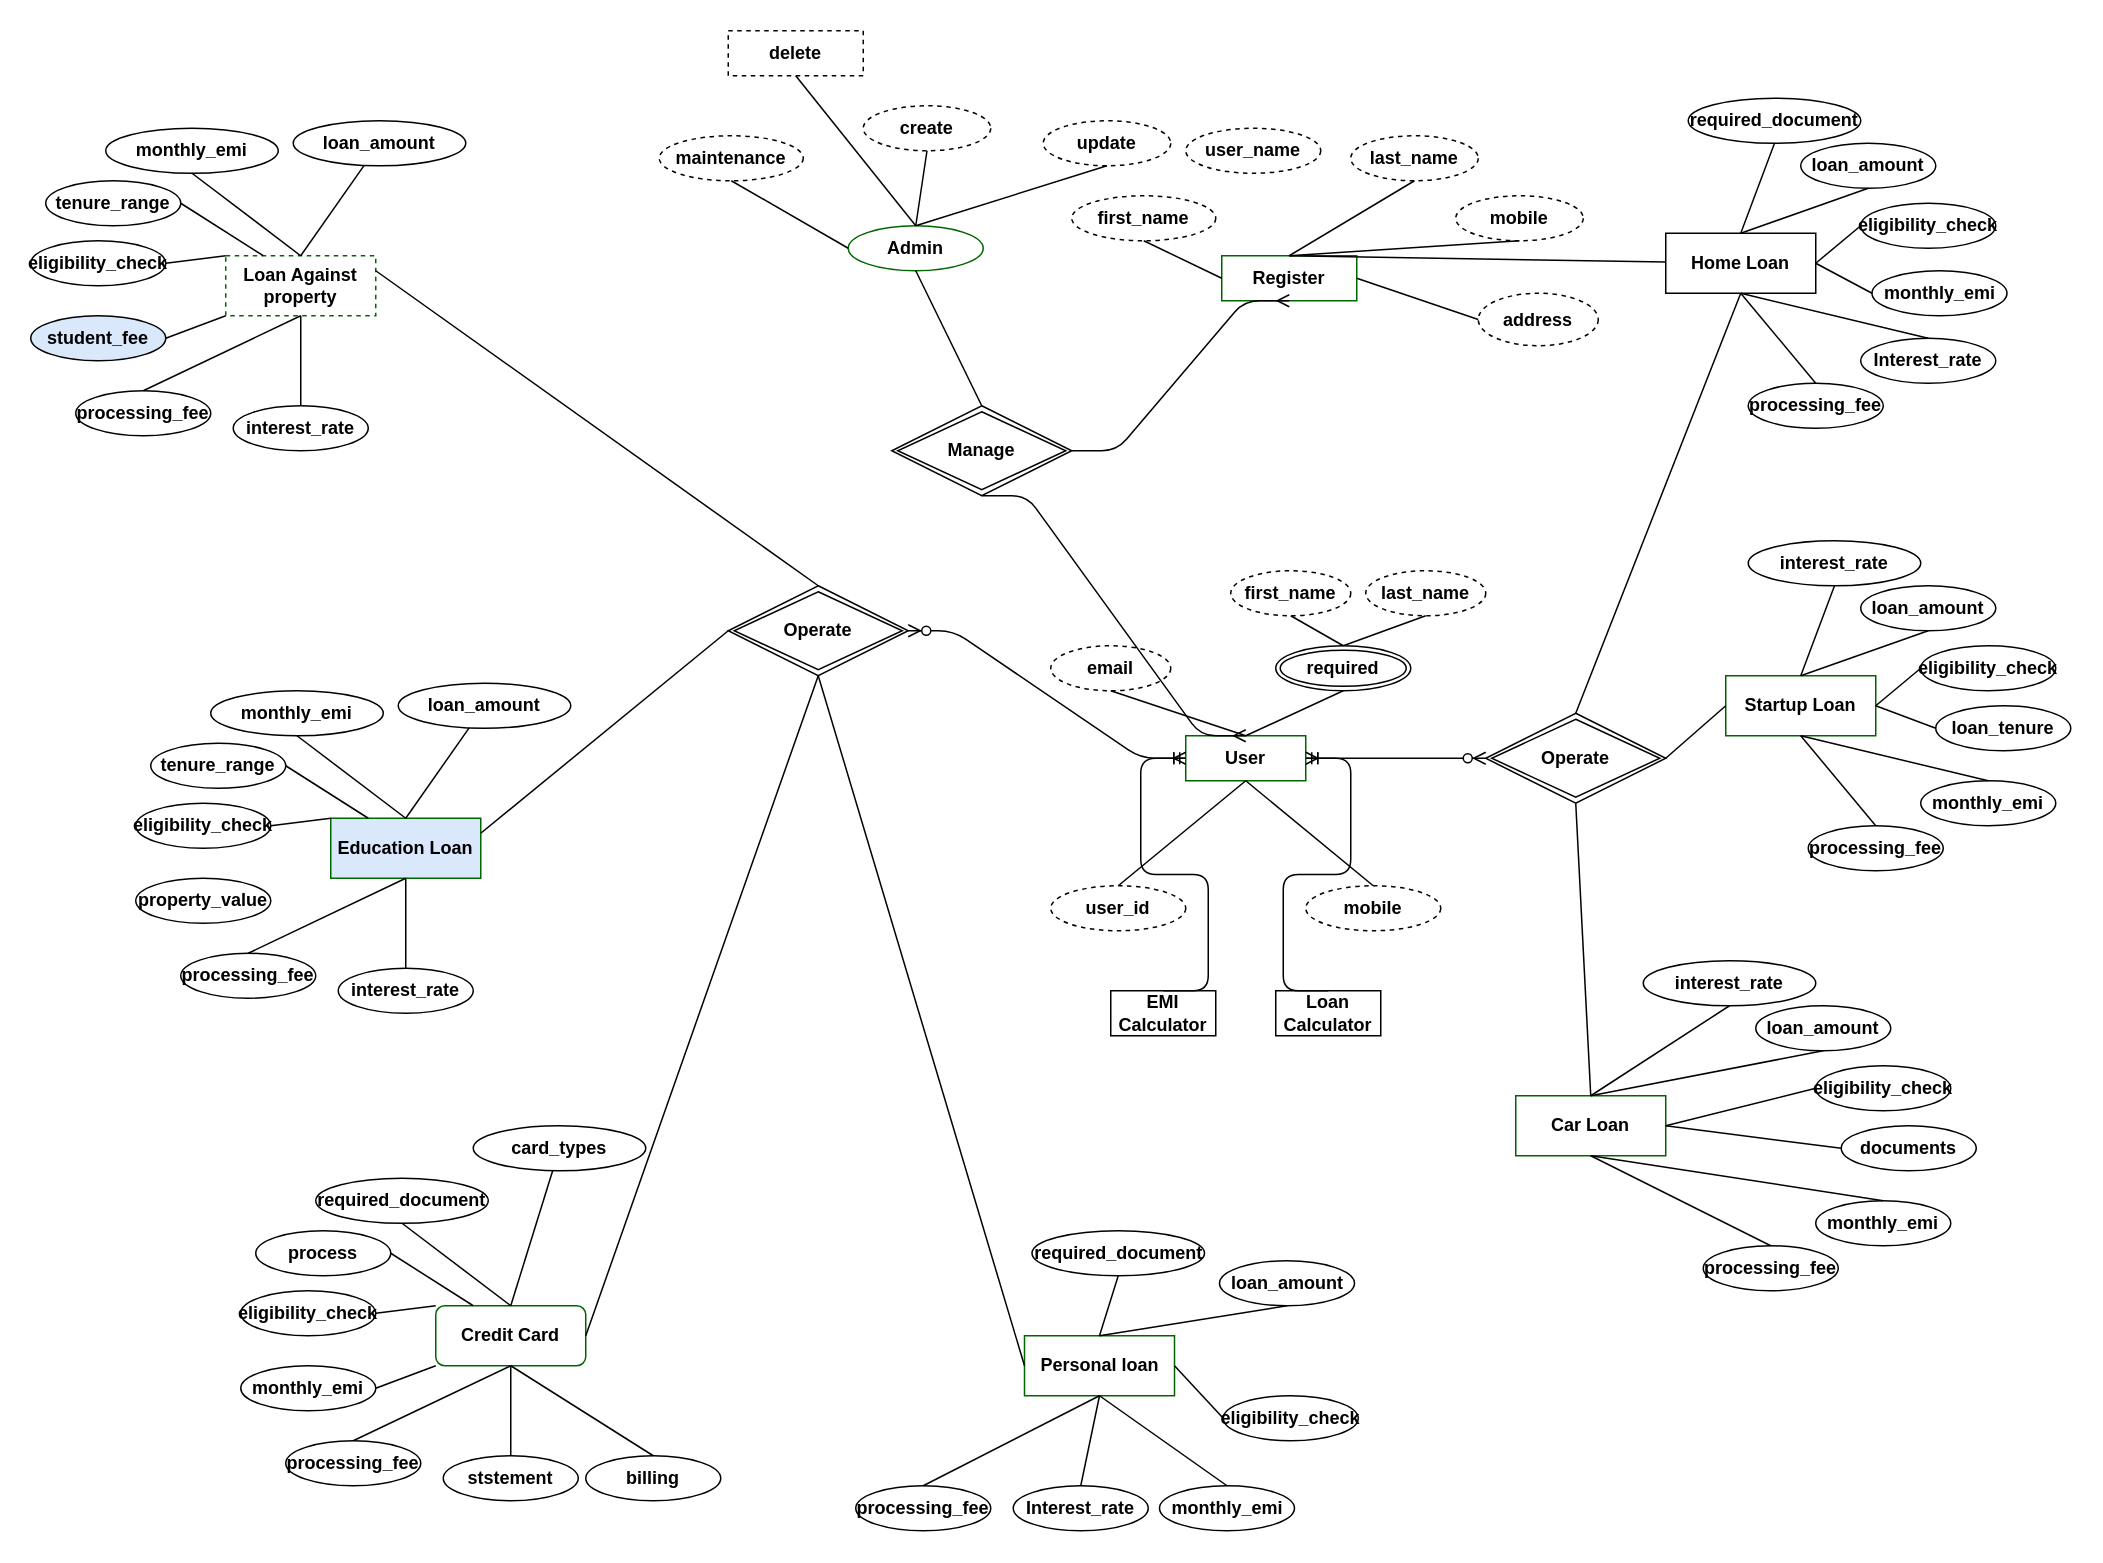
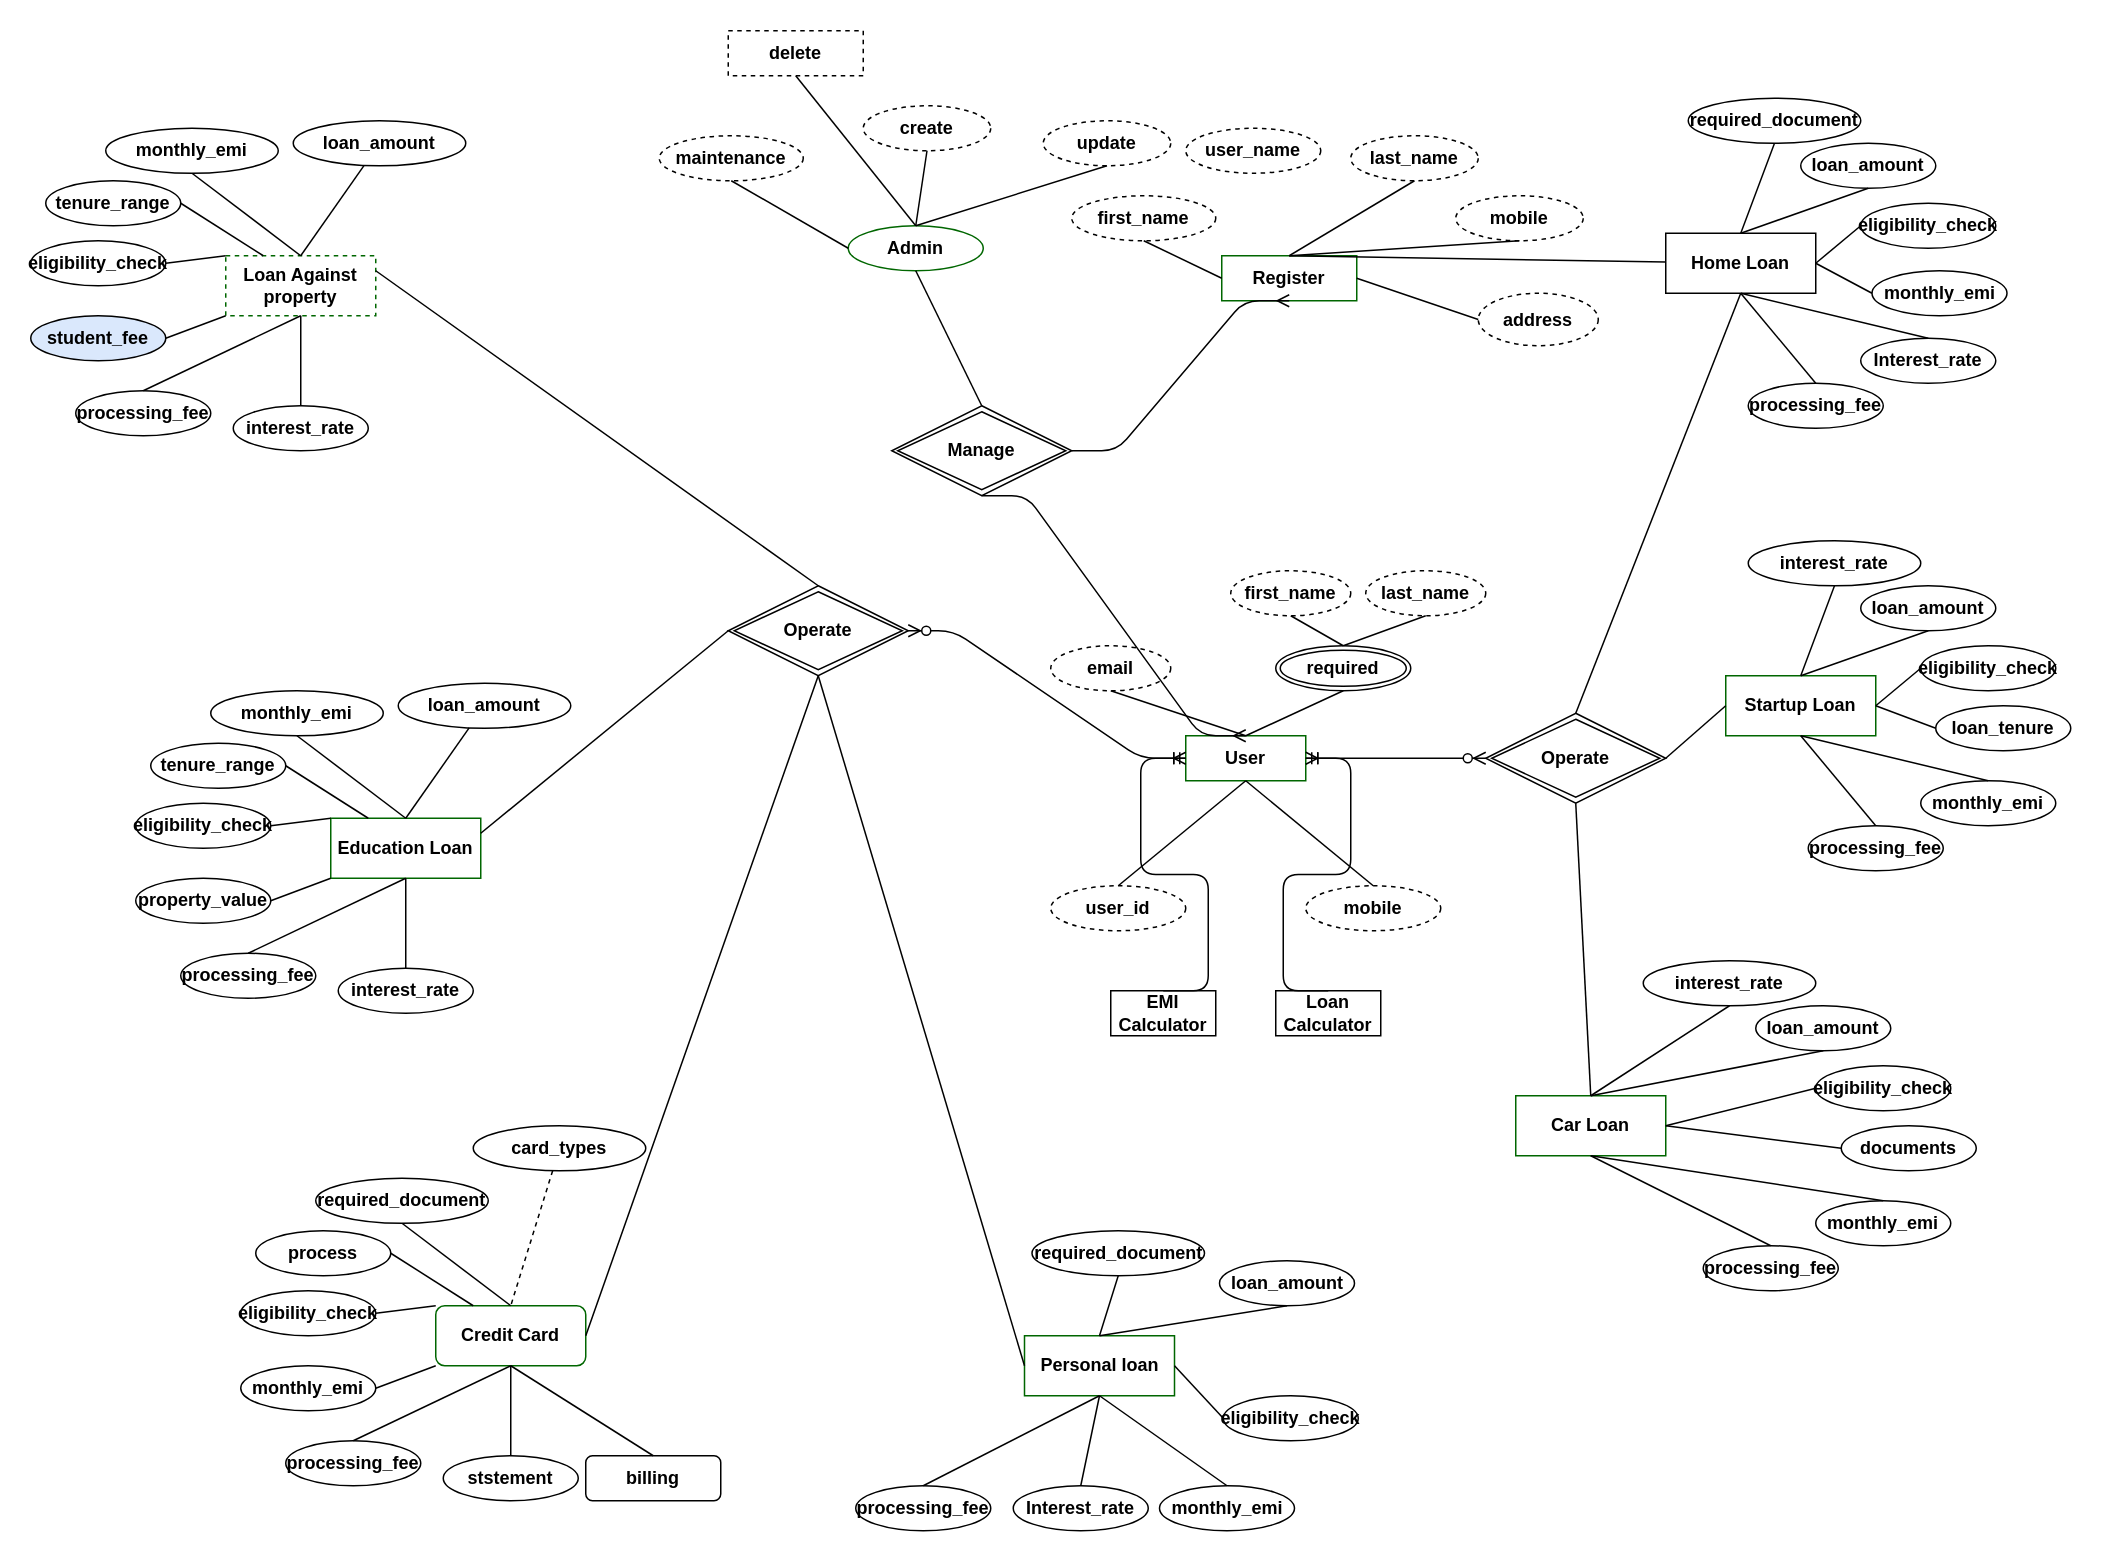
- <mxCell id="96" value="&lt;b&gt;Education Loan&lt;/b&gt;" style="whiteSpace=wrap;html=1;align=center;perimeterSpacing=0;strokeColor=#006600;fillColor=#dae8fc;" vertex="1" parent="1"><mxGeometry x="220" y="545" width="100" height="40" as="geometry" /></mxCell>
+ <mxCell id="96" value="&lt;b&gt;Education Loan&lt;/b&gt;" style="whiteSpace=wrap;html=1;align=center;perimeterSpacing=0;strokeColor=#006600;" vertex="1" parent="1"><mxGeometry x="220" y="545" width="100" height="40" as="geometry" /></mxCell>
+ <mxCell id="107" value="" style="endArrow=none;html=1;rounded=0;exitX=1;exitY=0.5;exitDx=0;exitDy=0;entryX=0;entryY=1;entryDx=0;entryDy=0;" edge="1" parent="1" source="99" target="96"><mxGeometry relative="1" as="geometry"><mxPoint x="175" y="645" as="sourcePoint" /><mxPoint x="280" y="595" as="targetPoint" /></mxGeometry></mxCell>
- <mxCell id="93" value="" style="endArrow=none;html=1;rounded=0;entryX=0.5;entryY=0;entryDx=0;entryDy=0;" edge="1" parent="1" source="92" target="79"><mxGeometry relative="1" as="geometry"><mxPoint x="277.5" y="825" as="sourcePoint" /><mxPoint x="350" y="840" as="targetPoint" /></mxGeometry></mxCell>
+ <mxCell id="93" value="" style="endArrow=none;html=1;rounded=0;entryX=0.5;entryY=0;entryDx=0;entryDy=0;dashed=1;" edge="1" parent="1" source="92" target="79"><mxGeometry relative="1" as="geometry"><mxPoint x="277.5" y="825" as="sourcePoint" /><mxPoint x="350" y="840" as="targetPoint" /></mxGeometry></mxCell>
- <mxCell id="94" value="&lt;b&gt;billing&lt;/b&gt;" style="ellipse;whiteSpace=wrap;html=1;align=center;" vertex="1" parent="1"><mxGeometry x="390" y="970" width="90" height="30" as="geometry" /></mxCell>
+ <mxCell id="94" value="&lt;b&gt;billing&lt;/b&gt;" style="whiteSpace=wrap;html=1;align=center;rounded=1;" vertex="1" parent="1"><mxGeometry x="390" y="970" width="90" height="30" as="geometry" /></mxCell>
